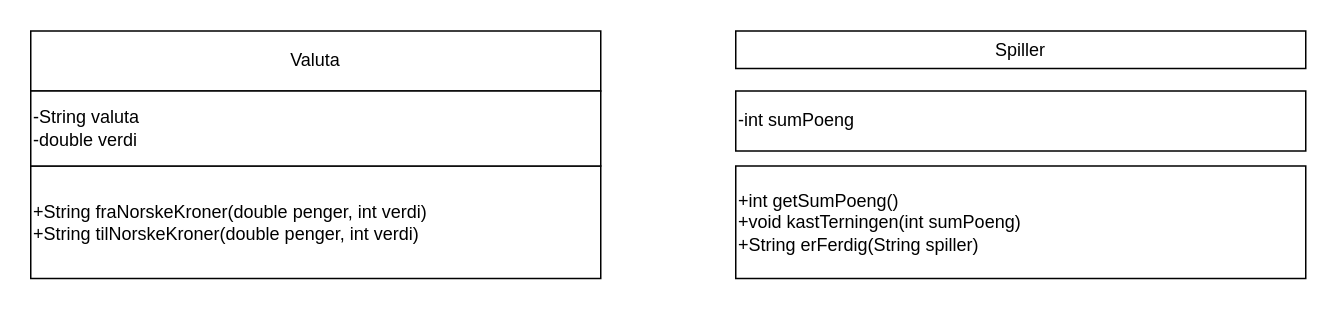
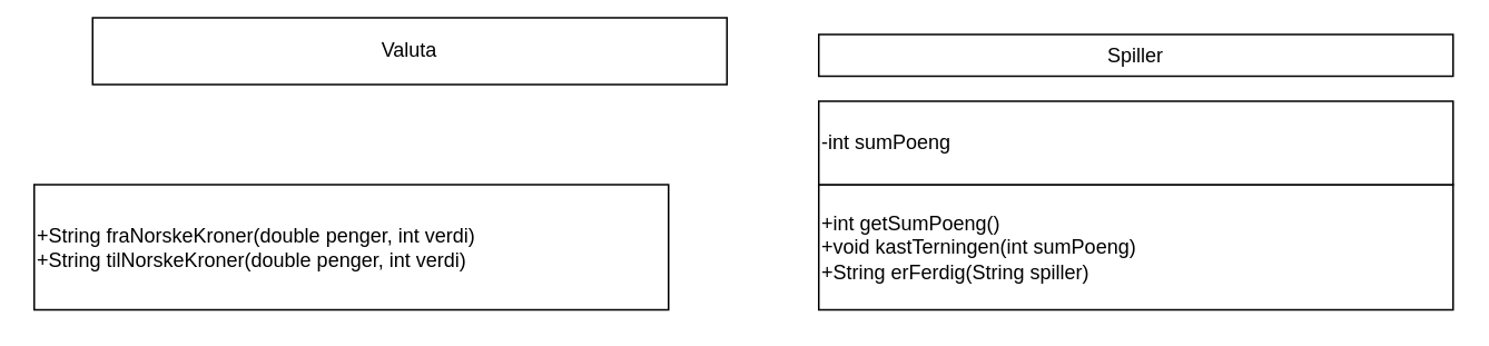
- <mxCell id="3" value="Valuta" style="rounded=0;whiteSpace=wrap;html=1;" parent="1" vertex="1"><mxGeometry x="20" y="20" width="380" height="40" as="geometry" /></mxCell>
+ <mxCell id="3" value="Valuta" style="rounded=0;whiteSpace=wrap;html=1;" parent="1" vertex="1"><mxGeometry x="55" y="10" width="380" height="40" as="geometry" /></mxCell>
- <mxCell id="7" value="-int sumPoeng" style="rounded=0;whiteSpace=wrap;html=1;align=left;" parent="1" vertex="1"><mxGeometry x="490" y="60" width="380" height="40" as="geometry" /></mxCell>
+ <mxCell id="7" value="-int sumPoeng" style="rounded=0;whiteSpace=wrap;html=1;align=left;" parent="1" vertex="1"><mxGeometry x="490" y="60" width="380" height="50" as="geometry" /></mxCell>
- <mxCell id="4" value="-String valuta&lt;br&gt;-double verdi" style="rounded=0;whiteSpace=wrap;html=1;align=left;" parent="1" vertex="1"><mxGeometry x="20" y="60" width="380" height="50" as="geometry" /></mxCell>
